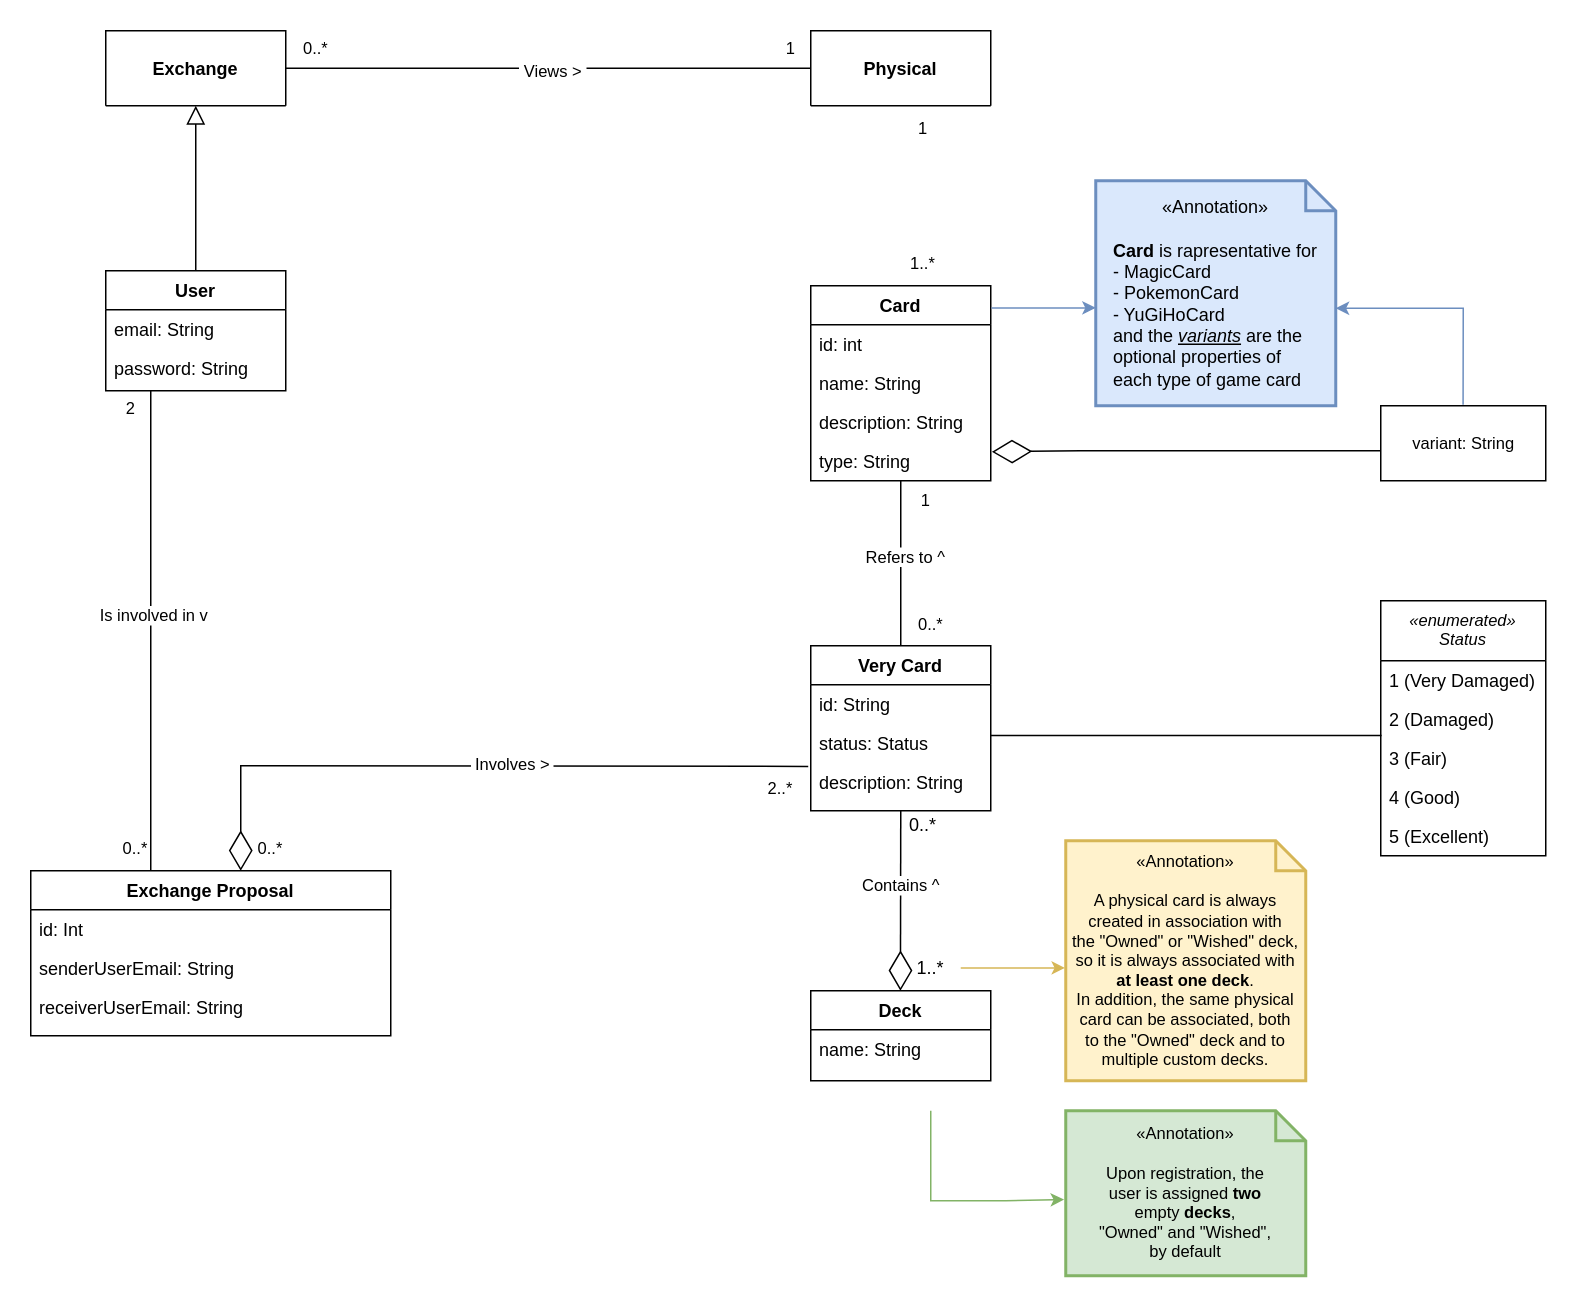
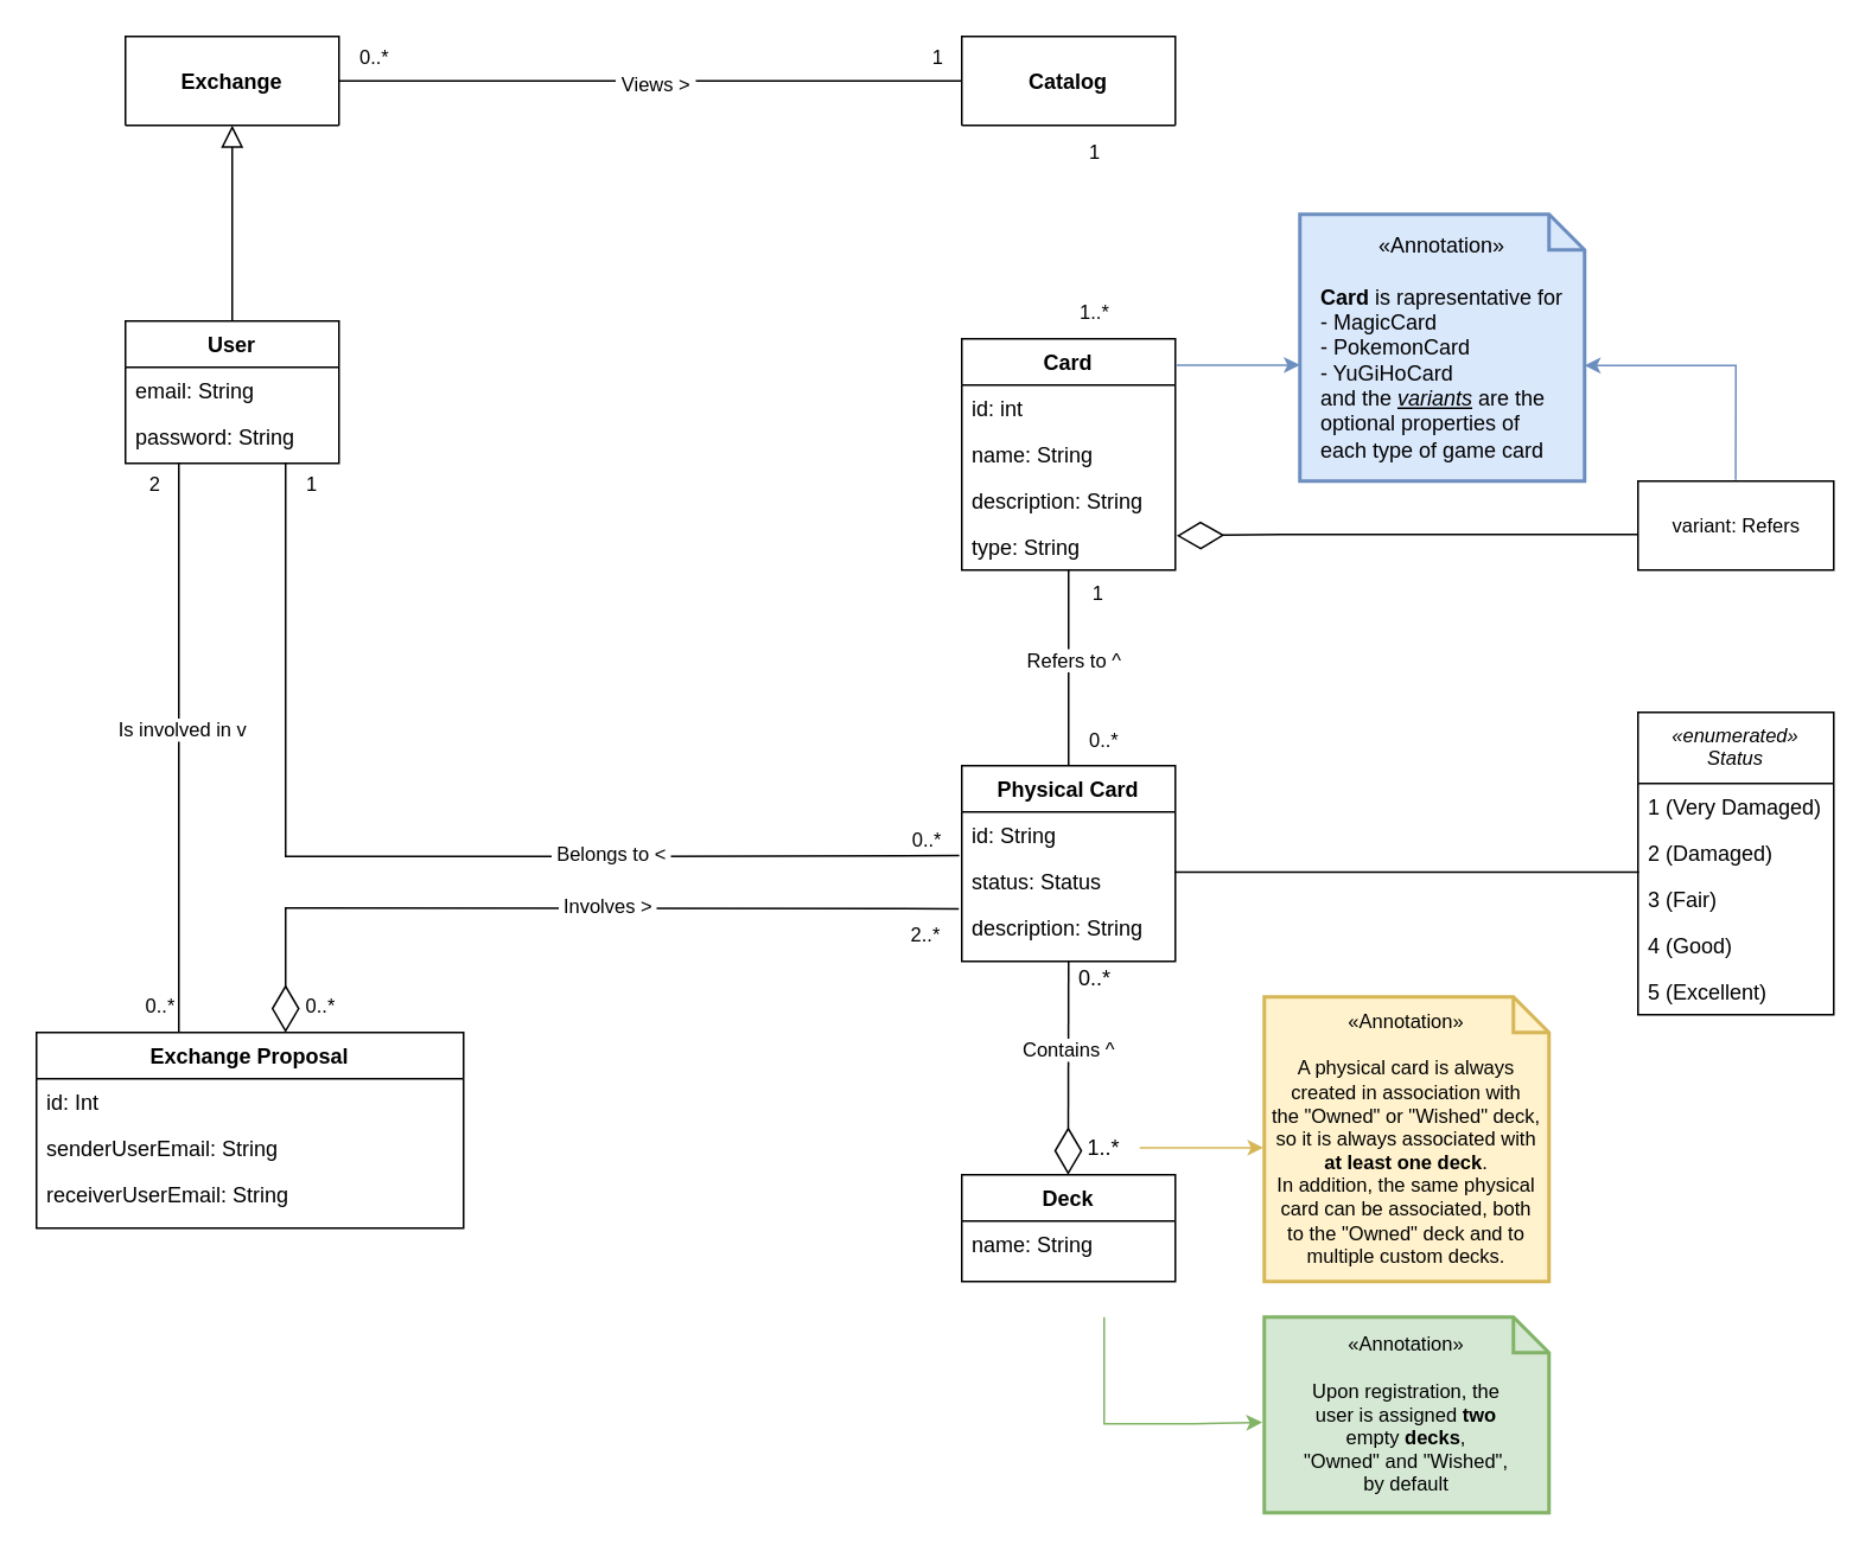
- <mxCell id="57" value="Physical" style="swimlane;fontStyle=1;align=center;verticalAlign=middle;childLayout=stackLayout;horizontal=1;startSize=50;horizontalStack=0;resizeParent=1;resizeLast=0;collapsible=1;marginBottom=0;rounded=0;shadow=0;strokeWidth=1;" parent="1" vertex="1"><mxGeometry x="540" y="20" width="120" height="50" as="geometry"><mxRectangle x="230" y="140" width="160" height="26" as="alternateBounds" /></mxGeometry></mxCell>
+ <mxCell id="57" value="Catalog" style="swimlane;fontStyle=1;align=center;verticalAlign=middle;childLayout=stackLayout;horizontal=1;startSize=50;horizontalStack=0;resizeParent=1;resizeLast=0;collapsible=1;marginBottom=0;rounded=0;shadow=0;strokeWidth=1;" parent="1" vertex="1"><mxGeometry x="540" y="20" width="120" height="50" as="geometry"><mxRectangle x="230" y="140" width="160" height="26" as="alternateBounds" /></mxGeometry></mxCell>
- <mxCell id="48" value="variant: String" style="html=1;fontSize=11;container=1;" parent="1" vertex="1"><mxGeometry x="920" y="270" width="110" height="50" as="geometry" /></mxCell>
+ <mxCell id="48" value="variant: Refers" style="html=1;fontSize=11;container=1;" parent="1" vertex="1"><mxGeometry x="920" y="270" width="110" height="50" as="geometry" /></mxCell>
- <mxCell id="12" value="Very Card" style="swimlane;fontStyle=1;align=center;verticalAlign=top;childLayout=stackLayout;horizontal=1;startSize=26;horizontalStack=0;resizeParent=1;resizeLast=0;collapsible=1;marginBottom=0;rounded=0;shadow=0;strokeWidth=1;" parent="1" vertex="1"><mxGeometry x="540" y="430" width="120" height="110" as="geometry"><mxRectangle x="508" y="120" width="160" height="26" as="alternateBounds" /></mxGeometry></mxCell>
+ <mxCell id="12" value="Physical Card" style="swimlane;fontStyle=1;align=center;verticalAlign=top;childLayout=stackLayout;horizontal=1;startSize=26;horizontalStack=0;resizeParent=1;resizeLast=0;collapsible=1;marginBottom=0;rounded=0;shadow=0;strokeWidth=1;" parent="1" vertex="1"><mxGeometry x="540" y="430" width="120" height="110" as="geometry"><mxRectangle x="508" y="120" width="160" height="26" as="alternateBounds" /></mxGeometry></mxCell>
+ <mxCell id="28" value="" style="endArrow=none;html=1;edgeStyle=orthogonalEdgeStyle;rounded=0;entryX=-0.012;entryY=-0.056;entryDx=0;entryDy=0;entryPerimeter=0;exitX=0.75;exitY=1;exitDx=0;exitDy=0;" parent="1" source="3" target="14" edge="1"><mxGeometry relative="1" as="geometry"><mxPoint x="160" y="280" as="sourcePoint" /><mxPoint x="360" y="370" as="targetPoint" /><Array as="points"><mxPoint x="160" y="481" /><mxPoint x="360" y="481" /></Array></mxGeometry></mxCell>
+ <mxCell id="29" value="1" style="edgeLabel;resizable=0;html=1;align=left;verticalAlign=bottom;" parent="28" connectable="0" vertex="1"><mxGeometry x="-1" relative="1" as="geometry"><mxPoint x="10" y="20" as="offset" /></mxGeometry></mxCell>
+ <mxCell id="30" value="0..*" style="edgeLabel;resizable=0;html=1;align=right;verticalAlign=bottom;" parent="28" connectable="0" vertex="1"><mxGeometry x="1" relative="1" as="geometry"><mxPoint x="-10" y="-1" as="offset" /></mxGeometry></mxCell>
+ <mxCell id="31" value="&amp;nbsp;Belongs to &amp;lt;&amp;nbsp;" style="edgeLabel;html=1;align=center;verticalAlign=middle;resizable=0;points=[];" parent="28" vertex="1" connectable="0"><mxGeometry x="0.193" y="2" relative="1" as="geometry"><mxPoint x="45" as="offset" /></mxGeometry></mxCell>
